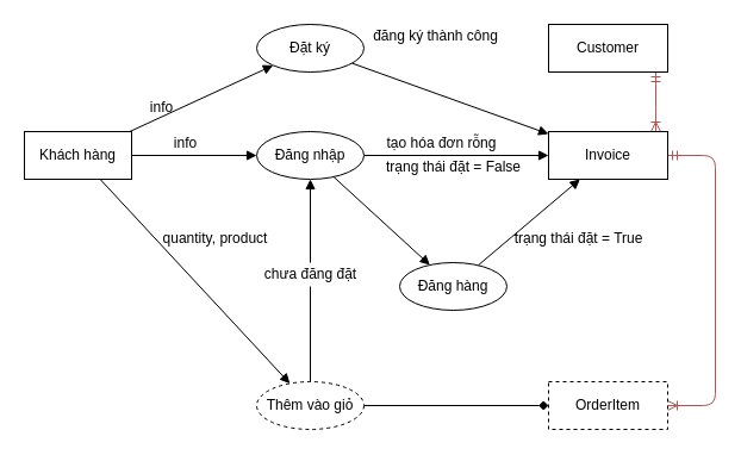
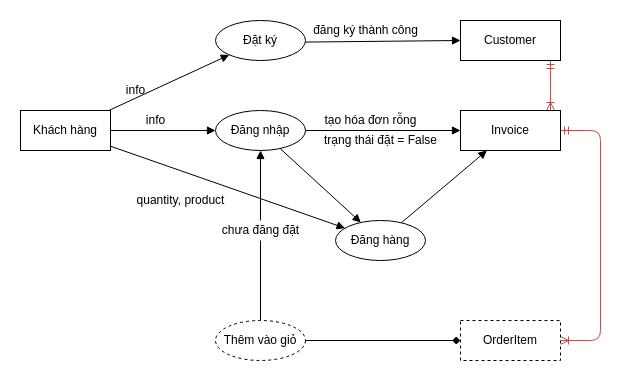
- <mxCell id="15" style="edgeStyle=none;rounded=0;orthogonalLoop=1;jettySize=auto;html=1;startArrow=none;startFill=0;endArrow=block;endFill=1;" parent="1" source="16" target="5" edge="1"><mxGeometry relative="1" as="geometry" /></mxCell>
+ <mxCell id="15" style="edgeStyle=none;rounded=0;orthogonalLoop=1;jettySize=auto;html=1;startArrow=none;startFill=0;endArrow=block;endFill=1;" parent="1" source="16" target="3" edge="1"><mxGeometry relative="1" as="geometry" /></mxCell>
- <mxCell id="26" value="trạng thái đặt = True" style="text;html=1;align=center;verticalAlign=middle;resizable=0;points=[];autosize=1;strokeColor=none;fillColor=none;" parent="1" vertex="1"><mxGeometry x="425" y="190" width="120" height="20" as="geometry" /></mxCell>
- <mxCell id="12" style="edgeStyle=none;rounded=0;orthogonalLoop=1;jettySize=auto;html=1;startArrow=none;startFill=0;endArrow=block;endFill=1;" parent="1" source="13" target="21" edge="1"><mxGeometry relative="1" as="geometry" /></mxCell>
+ <mxCell id="12" style="edgeStyle=none;rounded=0;orthogonalLoop=1;jettySize=auto;html=1;startArrow=none;startFill=0;endArrow=block;endFill=1;" parent="1" source="13" target="24" edge="1"><mxGeometry relative="1" as="geometry" /></mxCell>
